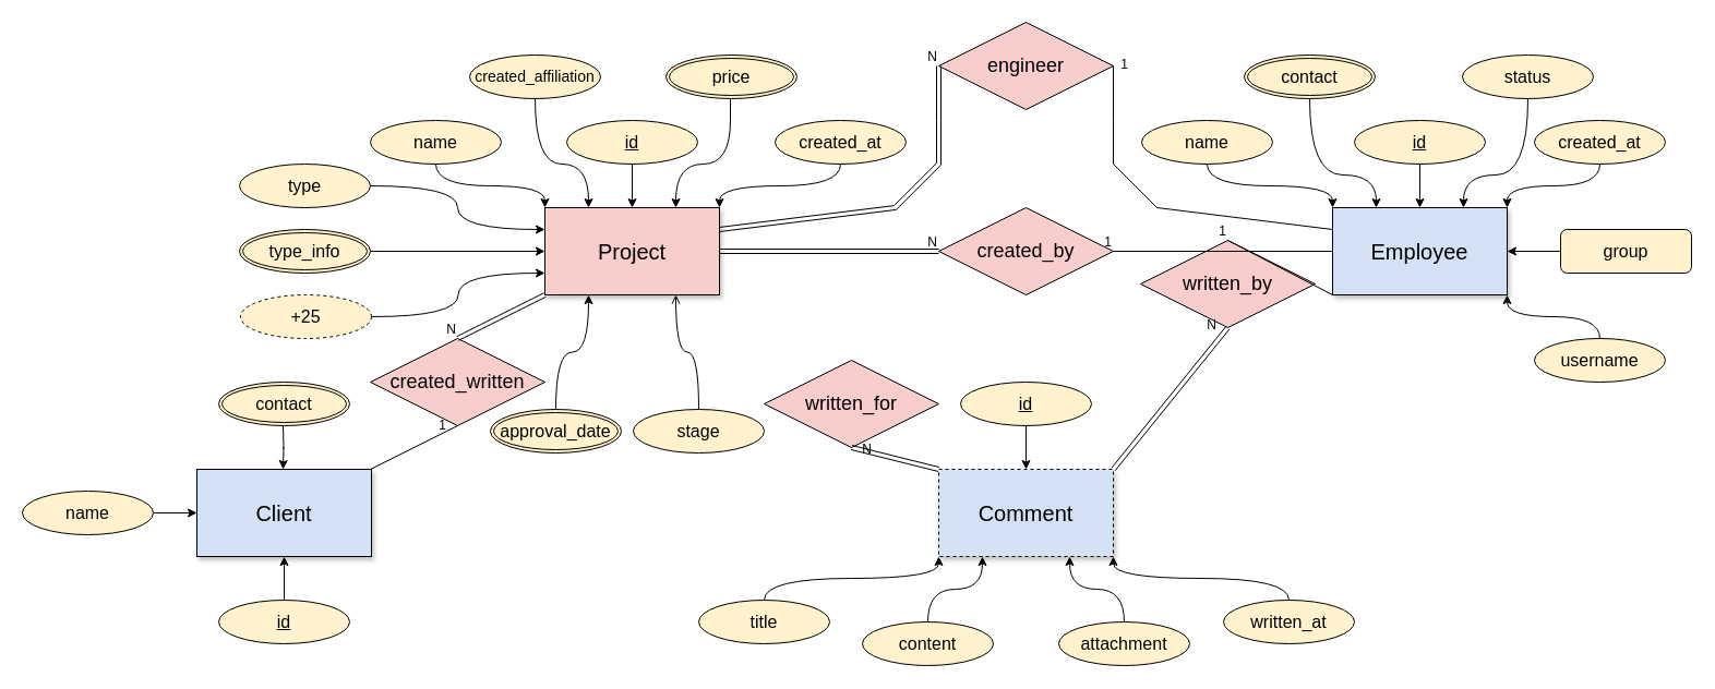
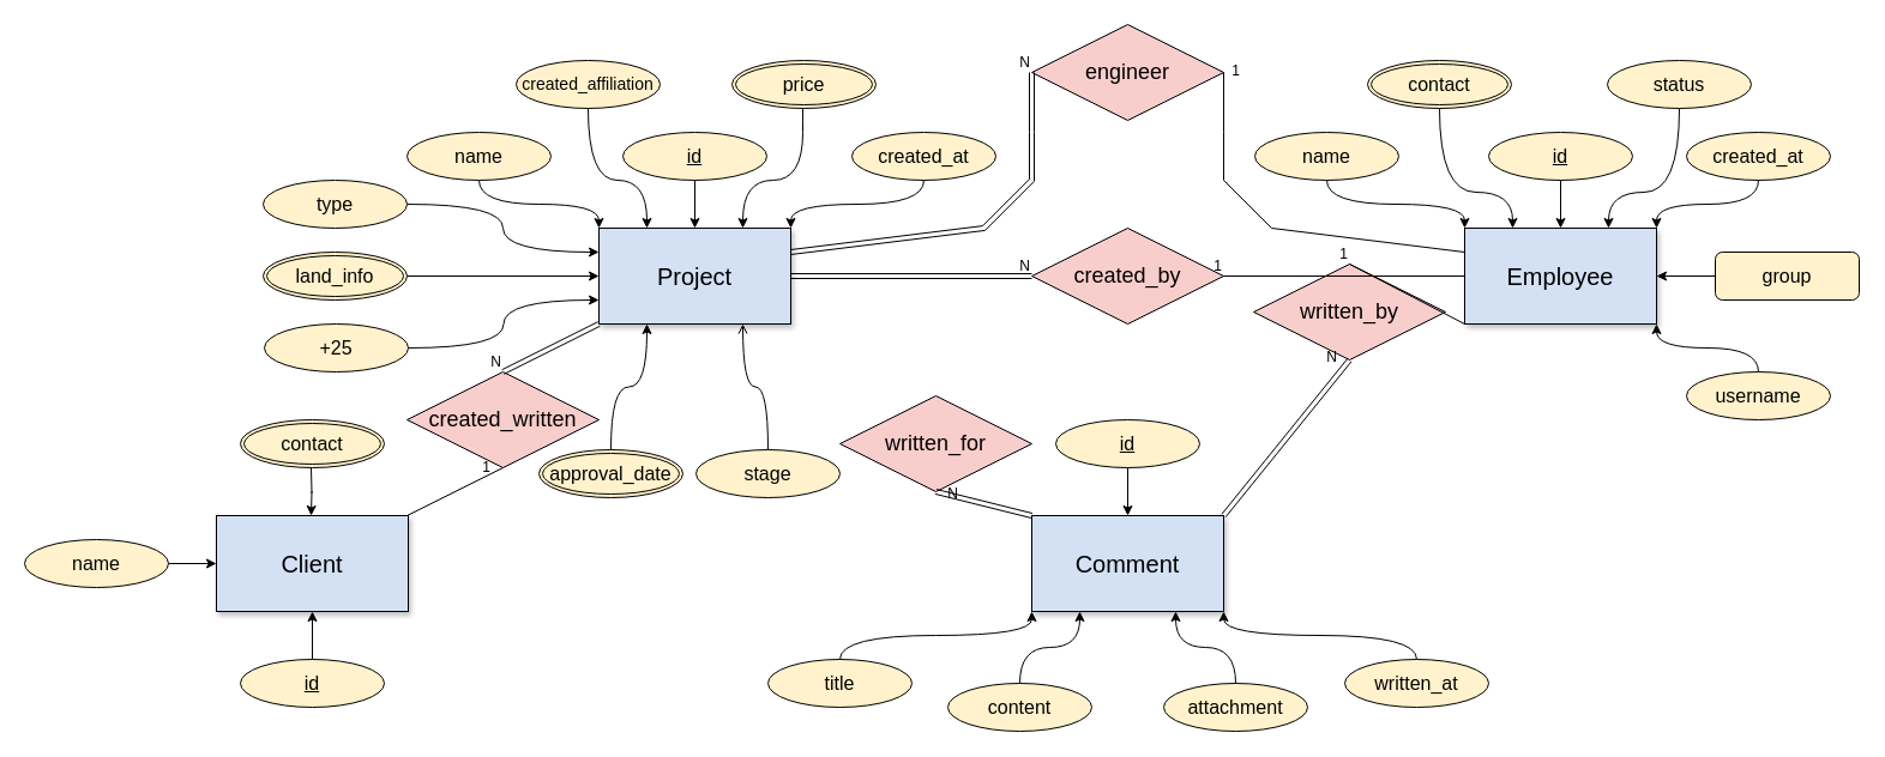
- <mxCell id="63" value="&lt;font style=&quot;font-size: 16px;&quot;&gt;type_info&lt;/font&gt;" style="ellipse;shape=doubleEllipse;margin=3;whiteSpace=wrap;html=1;align=center;fillColor=#FFF2CC;" parent="1" vertex="1"><mxGeometry x="219" y="210" width="120" height="40" as="geometry" /></mxCell>
+ <mxCell id="63" value="&lt;font style=&quot;font-size: 16px;&quot;&gt;land_info&lt;/font&gt;" style="ellipse;shape=doubleEllipse;margin=3;whiteSpace=wrap;html=1;align=center;fillColor=#FFF2CC;" parent="1" vertex="1"><mxGeometry x="219" y="210" width="120" height="40" as="geometry" /></mxCell>
- <mxCell id="2" value="&lt;font style=&quot;font-size: 20px;&quot;&gt;Project&lt;/font&gt;" style="whiteSpace=wrap;html=1;align=center;fillColor=#f8cecc;shadow=1;" parent="1" vertex="1"><mxGeometry x="499" y="190" width="160" height="80" as="geometry" /></mxCell>
+ <mxCell id="2" value="&lt;font style=&quot;font-size: 20px;&quot;&gt;Project&lt;/font&gt;" style="whiteSpace=wrap;html=1;align=center;fillColor=#D4E1F5;shadow=1;" parent="1" vertex="1"><mxGeometry x="499" y="190" width="160" height="80" as="geometry" /></mxCell>
- <mxCell id="72" value="&lt;font style=&quot;font-size: 16px;&quot;&gt;+25&lt;/font&gt;" style="ellipse;whiteSpace=wrap;html=1;align=center;fillColor=#FFF2CC;dashed=1;" parent="1" vertex="1"><mxGeometry x="220" y="270" width="120" height="40" as="geometry" /></mxCell>
+ <mxCell id="72" value="&lt;font style=&quot;font-size: 16px;&quot;&gt;+25&lt;/font&gt;" style="ellipse;whiteSpace=wrap;html=1;align=center;fillColor=#FFF2CC;" parent="1" vertex="1"><mxGeometry x="220" y="270" width="120" height="40" as="geometry" /></mxCell>
- <mxCell id="5" value="&lt;font style=&quot;font-size: 20px;&quot;&gt;Comment&lt;/font&gt;" style="whiteSpace=wrap;html=1;align=center;fillColor=#D4E1F5;shadow=1;dashed=1;" parent="1" vertex="1"><mxGeometry x="860" y="430" width="160" height="80" as="geometry" /></mxCell>
+ <mxCell id="5" value="&lt;font style=&quot;font-size: 20px;&quot;&gt;Comment&lt;/font&gt;" style="whiteSpace=wrap;html=1;align=center;fillColor=#D4E1F5;shadow=1;" parent="1" vertex="1"><mxGeometry x="860" y="430" width="160" height="80" as="geometry" /></mxCell>
